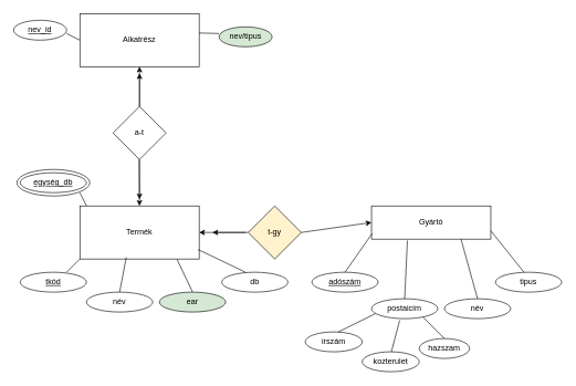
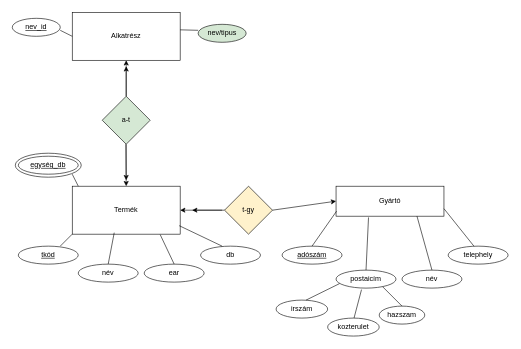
- <mxCell id="20" value="a-t" style="rhombus;whiteSpace=wrap;html=1;" vertex="1" parent="1"><mxGeometry x="170" y="160" width="80" height="80" as="geometry" /></mxCell>
+ <mxCell id="20" value="a-t" style="rhombus;whiteSpace=wrap;html=1;fillColor=#d5e8d4;" vertex="1" parent="1"><mxGeometry x="170" y="160" width="80" height="80" as="geometry" /></mxCell>
- <mxCell id="13" value="tipus" style="ellipse;whiteSpace=wrap;html=1;" vertex="1" parent="1"><mxGeometry x="747" y="410" width="100" height="30" as="geometry" /></mxCell>
+ <mxCell id="13" value="telephely" style="ellipse;whiteSpace=wrap;html=1;" vertex="1" parent="1"><mxGeometry x="747" y="410" width="100" height="30" as="geometry" /></mxCell>
- <mxCell id="10" value="ear" style="ellipse;whiteSpace=wrap;html=1;fillColor=#d5e8d4;" vertex="1" parent="1"><mxGeometry x="240" y="440" width="100" height="30" as="geometry" /></mxCell>
+ <mxCell id="10" value="ear" style="ellipse;whiteSpace=wrap;html=1;" vertex="1" parent="1"><mxGeometry x="240" y="440" width="100" height="30" as="geometry" /></mxCell>
